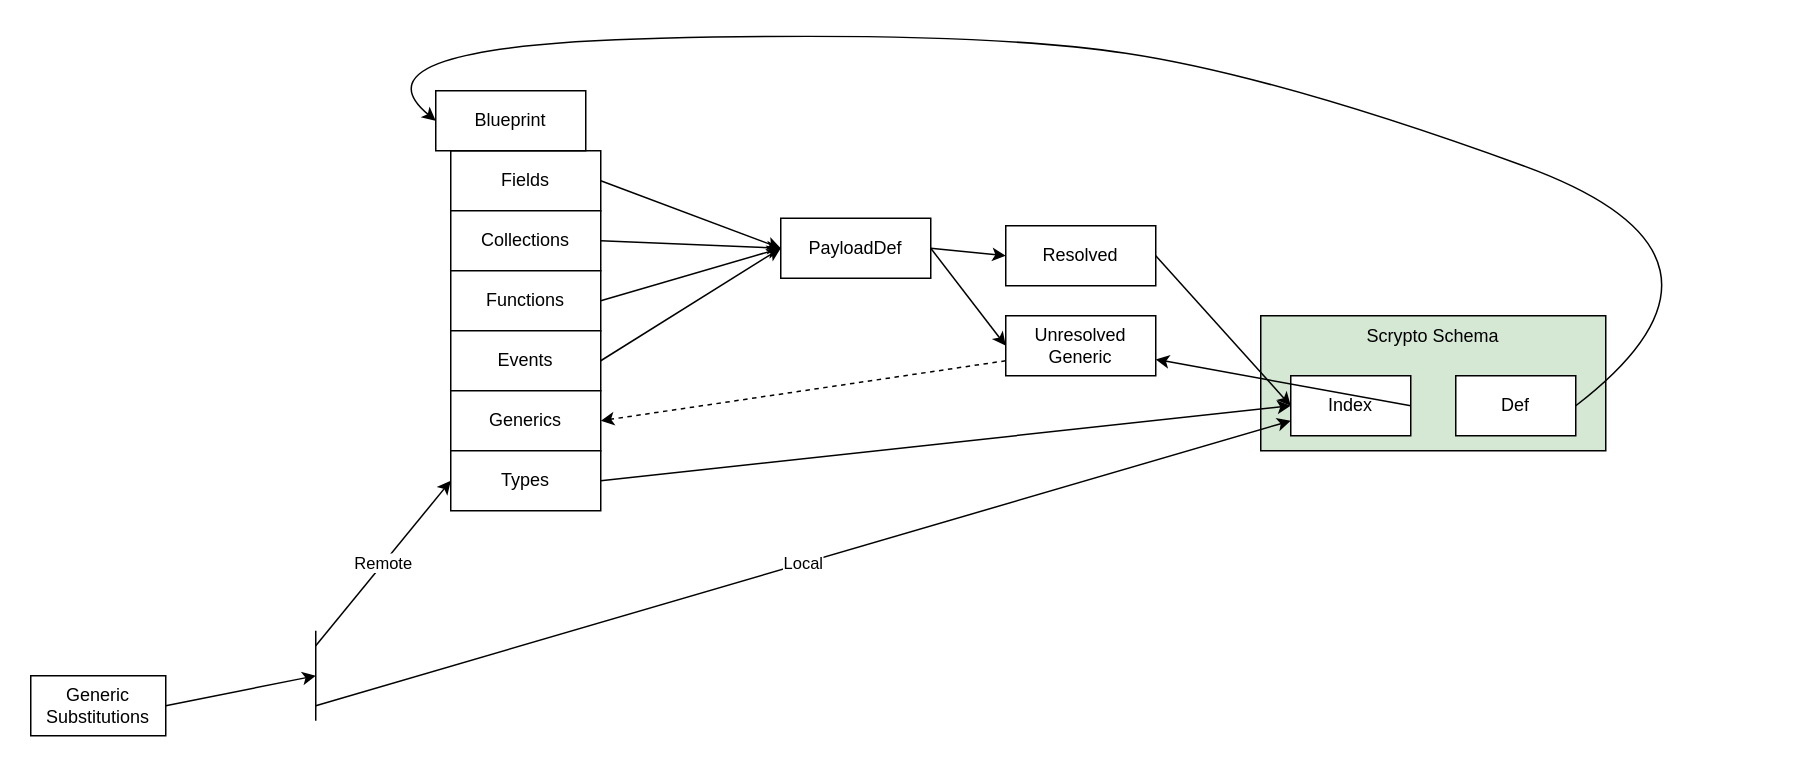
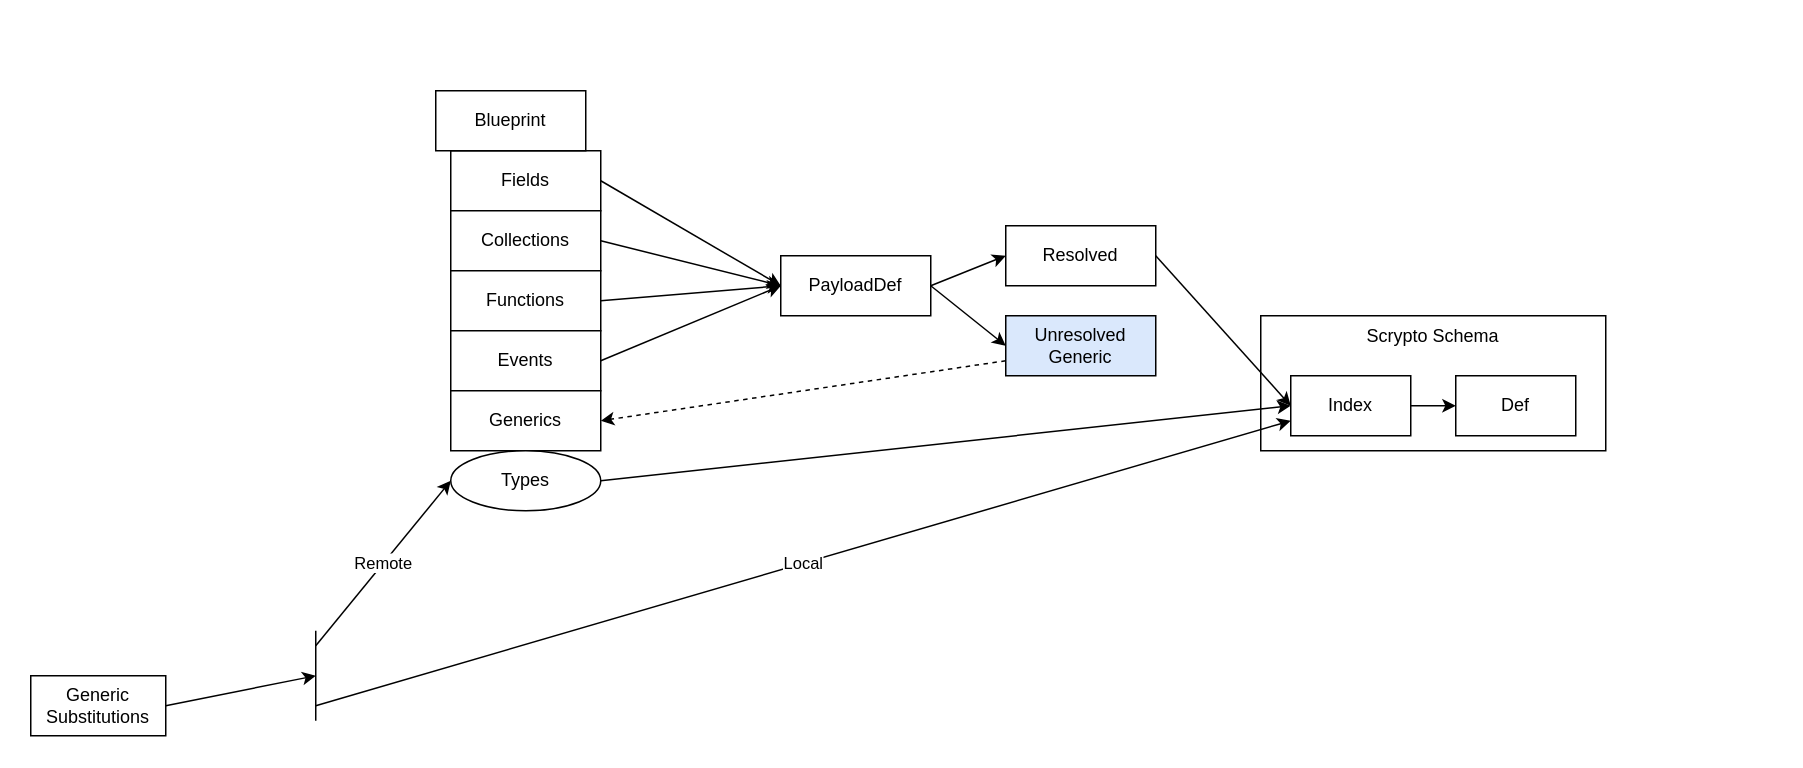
- <mxCell id="20" value="" style="curved=1;endArrow=classic;html=1;rounded=0;exitX=1;exitY=0.5;exitDx=0;exitDy=0;entryX=0;entryY=0.5;entryDx=0;entryDy=0;" edge="1" parent="1" source="17" target="25"><mxGeometry width="50" height="50" relative="1" as="geometry"><mxPoint x="480" y="340" as="sourcePoint" /><mxPoint x="320" y="-50" as="targetPoint" /><Array as="points"><mxPoint x="1180" y="170" /><mxPoint x="850" y="50" /><mxPoint x="650" y="20" /><mxPoint x="230" y="30" /></Array></mxGeometry></mxCell>
- <mxCell id="8" value="PayloadDef" style="rounded=0;whiteSpace=wrap;html=1;" vertex="1" parent="1"><mxGeometry x="520" y="145" width="100" height="40" as="geometry" /></mxCell>
+ <mxCell id="8" value="PayloadDef" style="rounded=0;whiteSpace=wrap;html=1;" vertex="1" parent="1"><mxGeometry x="520" y="170" width="100" height="40" as="geometry" /></mxCell>
- <mxCell id="22" value="Unresolved Generic" style="rounded=0;whiteSpace=wrap;html=1;" vertex="1" parent="1"><mxGeometry x="670" y="210" width="100" height="40" as="geometry" /></mxCell>
+ <mxCell id="22" value="Unresolved Generic" style="rounded=0;whiteSpace=wrap;html=1;fillColor=#dae8fc;" vertex="1" parent="1"><mxGeometry x="670" y="210" width="100" height="40" as="geometry" /></mxCell>
- <mxCell id="13" value="Scrypto Schema" style="rounded=0;whiteSpace=wrap;html=1;verticalAlign=top;fillColor=#d5e8d4;" vertex="1" parent="1"><mxGeometry x="840" y="210" width="230" height="90" as="geometry" /></mxCell>
+ <mxCell id="13" value="Scrypto Schema" style="rounded=0;whiteSpace=wrap;html=1;verticalAlign=top;" vertex="1" parent="1"><mxGeometry x="840" y="210" width="230" height="90" as="geometry" /></mxCell>
- <mxCell id="18" value="" style="endArrow=classic;html=1;rounded=0;exitX=1;exitY=0.5;exitDx=0;exitDy=0;" edge="1" parent="1" source="16" target="22"><mxGeometry width="50" height="50" relative="1" as="geometry"><mxPoint x="630" y="230" as="sourcePoint" /><mxPoint x="680" y="200" as="targetPoint" /></mxGeometry></mxCell>
+ <mxCell id="18" value="" style="endArrow=classic;html=1;rounded=0;exitX=1;exitY=0.5;exitDx=0;exitDy=0;entryX=0;entryY=0.5;entryDx=0;entryDy=0;" edge="1" parent="1" source="16" target="17"><mxGeometry width="50" height="50" relative="1" as="geometry"><mxPoint x="630" y="230" as="sourcePoint" /><mxPoint x="680" y="200" as="targetPoint" /></mxGeometry></mxCell>
- <mxCell id="7" value="Types" style="rounded=0;whiteSpace=wrap;html=1;" vertex="1" parent="1"><mxGeometry x="300" y="300" width="100" height="40" as="geometry" /></mxCell>
+ <mxCell id="7" value="Types" style="ellipse;whiteSpace=wrap;html=1;" vertex="1" parent="1"><mxGeometry x="300" y="300" width="100" height="40" as="geometry" /></mxCell>
